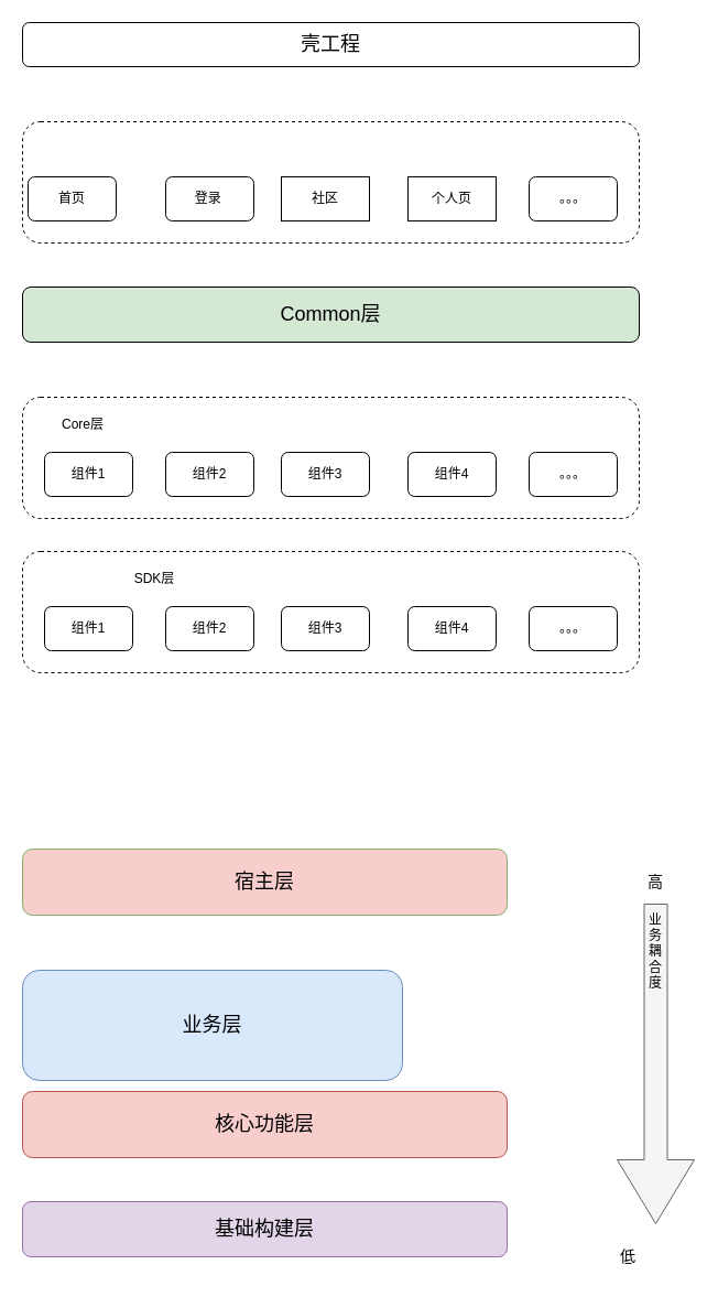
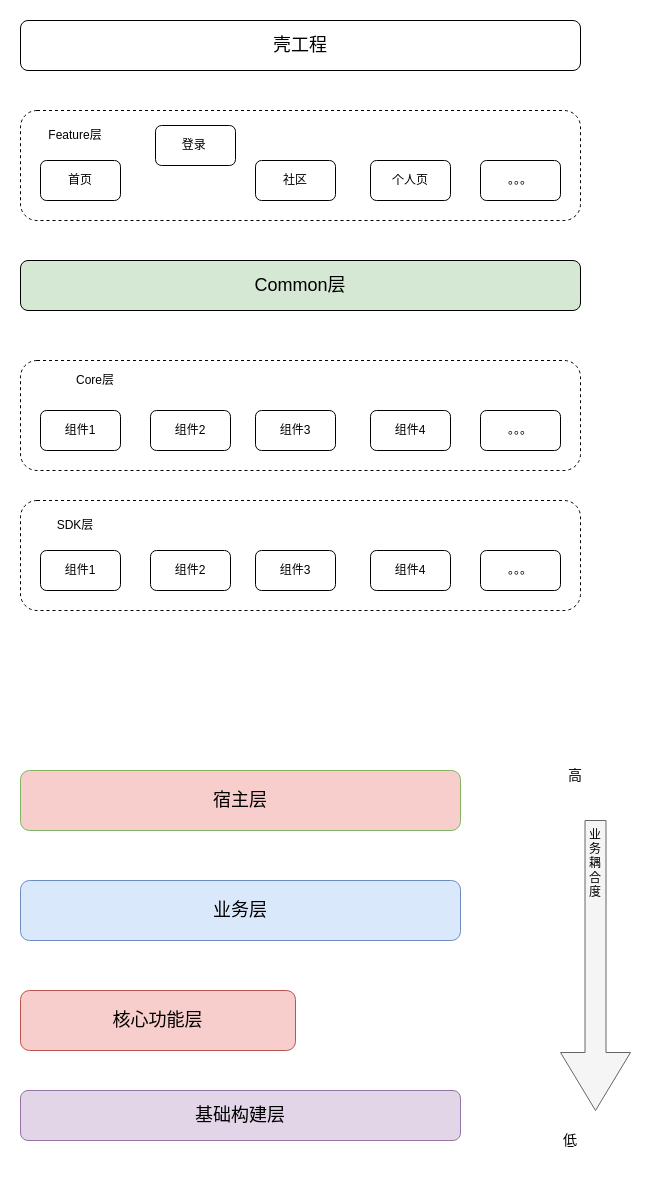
- <mxCell id="2" value="&lt;font style=&quot;font-size: 18px;&quot;&gt;壳工程&lt;/font&gt;" style="rounded=1;whiteSpace=wrap;html=1;" vertex="1" parent="1"><mxGeometry x="20" y="20" width="560" height="40" as="geometry" /></mxCell>
+ <mxCell id="2" value="&lt;font style=&quot;font-size: 18px;&quot;&gt;壳工程&lt;/font&gt;" style="rounded=1;whiteSpace=wrap;html=1;" vertex="1" parent="1"><mxGeometry x="20" y="20" width="560" height="50" as="geometry" /></mxCell>
+ <mxCell id="9" value="Feature层" style="text;html=1;strokeColor=none;fillColor=none;align=center;verticalAlign=middle;whiteSpace=wrap;rounded=0;" vertex="1" parent="1"><mxGeometry x="30" y="120" width="90" height="30" as="geometry" /></mxCell>
- <mxCell id="4" value="首页" style="rounded=1;whiteSpace=wrap;html=1;" vertex="1" parent="1"><mxGeometry x="25" y="160" width="80" height="40" as="geometry" /></mxCell>
+ <mxCell id="4" value="首页" style="rounded=1;whiteSpace=wrap;html=1;" vertex="1" parent="1"><mxGeometry x="40" y="160" width="80" height="40" as="geometry" /></mxCell>
- <mxCell id="5" value="登录&lt;span style=&quot;white-space: pre;&quot;&gt;&#09;&lt;/span&gt;" style="rounded=1;whiteSpace=wrap;html=1;" vertex="1" parent="1"><mxGeometry x="150" y="160" width="80" height="40" as="geometry" /></mxCell>
+ <mxCell id="5" value="登录&lt;span style=&quot;white-space: pre;&quot;&gt;&#09;&lt;/span&gt;" style="rounded=1;whiteSpace=wrap;html=1;" vertex="1" parent="1"><mxGeometry x="155" y="125" width="80" height="40" as="geometry" /></mxCell>
- <mxCell id="6" value="社区" style="whiteSpace=wrap;html=1;rounded=0;" vertex="1" parent="1"><mxGeometry x="255" y="160" width="80" height="40" as="geometry" /></mxCell>
+ <mxCell id="6" value="社区" style="rounded=1;whiteSpace=wrap;html=1;" vertex="1" parent="1"><mxGeometry x="255" y="160" width="80" height="40" as="geometry" /></mxCell>
- <mxCell id="7" value="个人页" style="whiteSpace=wrap;html=1;rounded=0;" vertex="1" parent="1"><mxGeometry x="370" y="160" width="80" height="40" as="geometry" /></mxCell>
+ <mxCell id="7" value="个人页" style="rounded=1;whiteSpace=wrap;html=1;" vertex="1" parent="1"><mxGeometry x="370" y="160" width="80" height="40" as="geometry" /></mxCell>
- <mxCell id="16" value="Core层" style="text;html=1;strokeColor=none;fillColor=none;align=center;verticalAlign=middle;whiteSpace=wrap;rounded=0;" vertex="1" parent="1"><mxGeometry x="30" y="370" width="90" height="30" as="geometry" /></mxCell>
+ <mxCell id="16" value="Core层" style="text;html=1;strokeColor=none;fillColor=none;align=center;verticalAlign=middle;whiteSpace=wrap;rounded=0;" vertex="1" parent="1"><mxGeometry x="50" y="365" width="90" height="30" as="geometry" /></mxCell>
- <mxCell id="23" value="SDK层" style="text;html=1;strokeColor=none;fillColor=none;align=center;verticalAlign=middle;whiteSpace=wrap;rounded=0;" vertex="1" parent="1"><mxGeometry x="95" y="510" width="90" height="30" as="geometry" /></mxCell>
+ <mxCell id="23" value="SDK层" style="text;html=1;strokeColor=none;fillColor=none;align=center;verticalAlign=middle;whiteSpace=wrap;rounded=0;" vertex="1" parent="1"><mxGeometry x="30" y="510" width="90" height="30" as="geometry" /></mxCell>
- <mxCell id="31" value="&lt;font style=&quot;font-size: 14px;&quot;&gt;高&lt;/font&gt;" style="text;html=1;strokeColor=none;fillColor=none;align=center;verticalAlign=middle;whiteSpace=wrap;rounded=0;" vertex="1" parent="1"><mxGeometry x="565" y="785" width="60" height="30" as="geometry" /></mxCell>
+ <mxCell id="31" value="&lt;font style=&quot;font-size: 14px;&quot;&gt;高&lt;/font&gt;" style="text;html=1;strokeColor=none;fillColor=none;align=center;verticalAlign=middle;whiteSpace=wrap;rounded=0;" vertex="1" parent="1"><mxGeometry x="545" y="760" width="60" height="30" as="geometry" /></mxCell>
- <mxCell id="26" value="&lt;font style=&quot;font-size: 18px;&quot;&gt;业务层&lt;/font&gt;" style="rounded=1;whiteSpace=wrap;html=1;fillColor=#dae8fc;strokeColor=#6c8ebf;" vertex="1" parent="1"><mxGeometry x="20" y="880" width="345" height="100" as="geometry" /></mxCell>
+ <mxCell id="26" value="&lt;font style=&quot;font-size: 18px;&quot;&gt;业务层&lt;/font&gt;" style="rounded=1;whiteSpace=wrap;html=1;fillColor=#dae8fc;strokeColor=#6c8ebf;" vertex="1" parent="1"><mxGeometry x="20" y="880" width="440" height="60" as="geometry" /></mxCell>
- <mxCell id="27" value="&lt;font style=&quot;font-size: 18px;&quot;&gt;核心功能层&lt;/font&gt;" style="rounded=1;whiteSpace=wrap;html=1;fillColor=#f8cecc;strokeColor=#b85450;" vertex="1" parent="1"><mxGeometry x="20" y="990" width="440" height="60" as="geometry" /></mxCell>
+ <mxCell id="27" value="&lt;font style=&quot;font-size: 18px;&quot;&gt;核心功能层&lt;/font&gt;" style="rounded=1;whiteSpace=wrap;html=1;fillColor=#f8cecc;strokeColor=#b85450;" vertex="1" parent="1"><mxGeometry x="20" y="990" width="275" height="60" as="geometry" /></mxCell>
